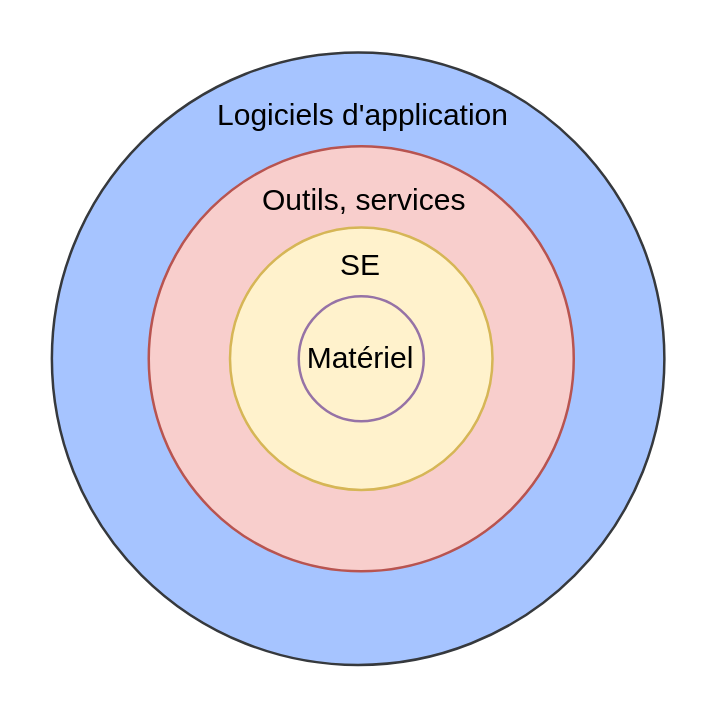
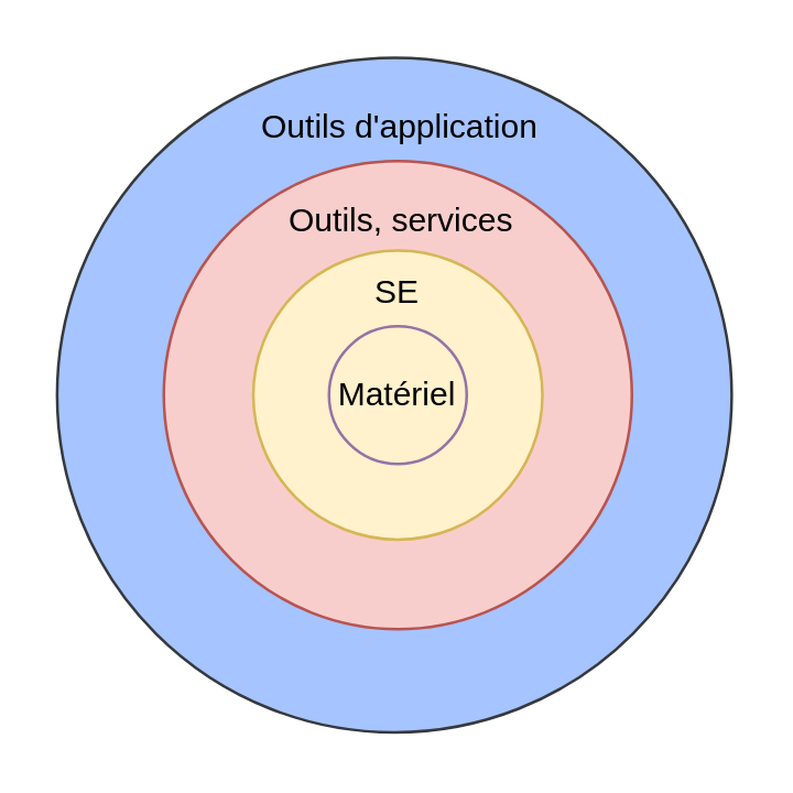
- <mxCell id="8" value="&lt;font style=&quot;font-size: 12px;&quot;&gt;Logiciels d'application&lt;/font&gt;" style="text;html=1;strokeColor=none;fillColor=none;align=center;verticalAlign=middle;whiteSpace=wrap;rounded=0;" vertex="1" parent="1"><mxGeometry x="81" y="30.5" width="127.5" height="30" as="geometry" /></mxCell>
+ <mxCell id="8" value="&lt;font style=&quot;font-size: 12px;&quot;&gt;Outils d'application&lt;/font&gt;" style="text;html=1;strokeColor=none;fillColor=none;align=center;verticalAlign=middle;whiteSpace=wrap;rounded=0;" vertex="1" parent="1"><mxGeometry x="81" y="30.5" width="127.5" height="30" as="geometry" /></mxCell>
